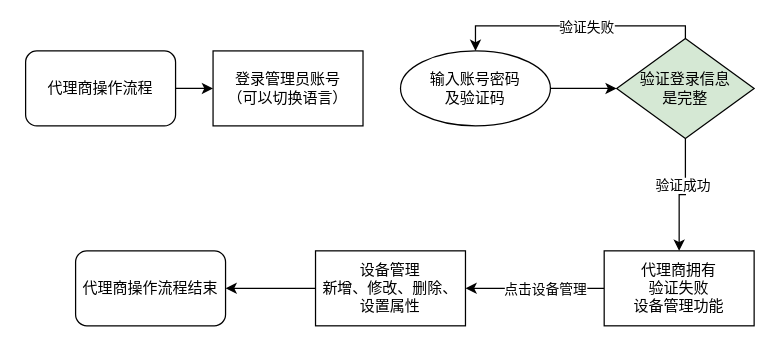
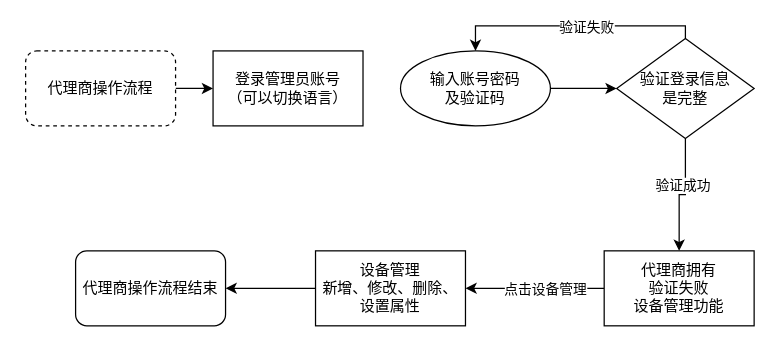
- <mxCell id="3" value="代理商操作流程" style="rounded=1;whiteSpace=wrap;html=1;" vertex="1" parent="1"><mxGeometry y="40" width="120" height="60" as="geometry" x="20" /></mxCell>
+ <mxCell id="3" value="代理商操作流程" style="rounded=1;whiteSpace=wrap;html=1;dashed=1;" vertex="1" parent="1"><mxGeometry y="40" width="120" height="60" as="geometry" x="20" /></mxCell>
- <mxCell id="10" value="验证登录信息&lt;br&gt;是完整" style="rhombus;whiteSpace=wrap;html=1;rounded=0;fillColor=#d5e8d4;" vertex="1" parent="1"><mxGeometry x="493" y="30" width="110" height="80" as="geometry" /></mxCell>
+ <mxCell id="10" value="验证登录信息&lt;br&gt;是完整" style="rhombus;whiteSpace=wrap;html=1;rounded=0;" vertex="1" parent="1"><mxGeometry x="493" y="30" width="110" height="80" as="geometry" /></mxCell>
